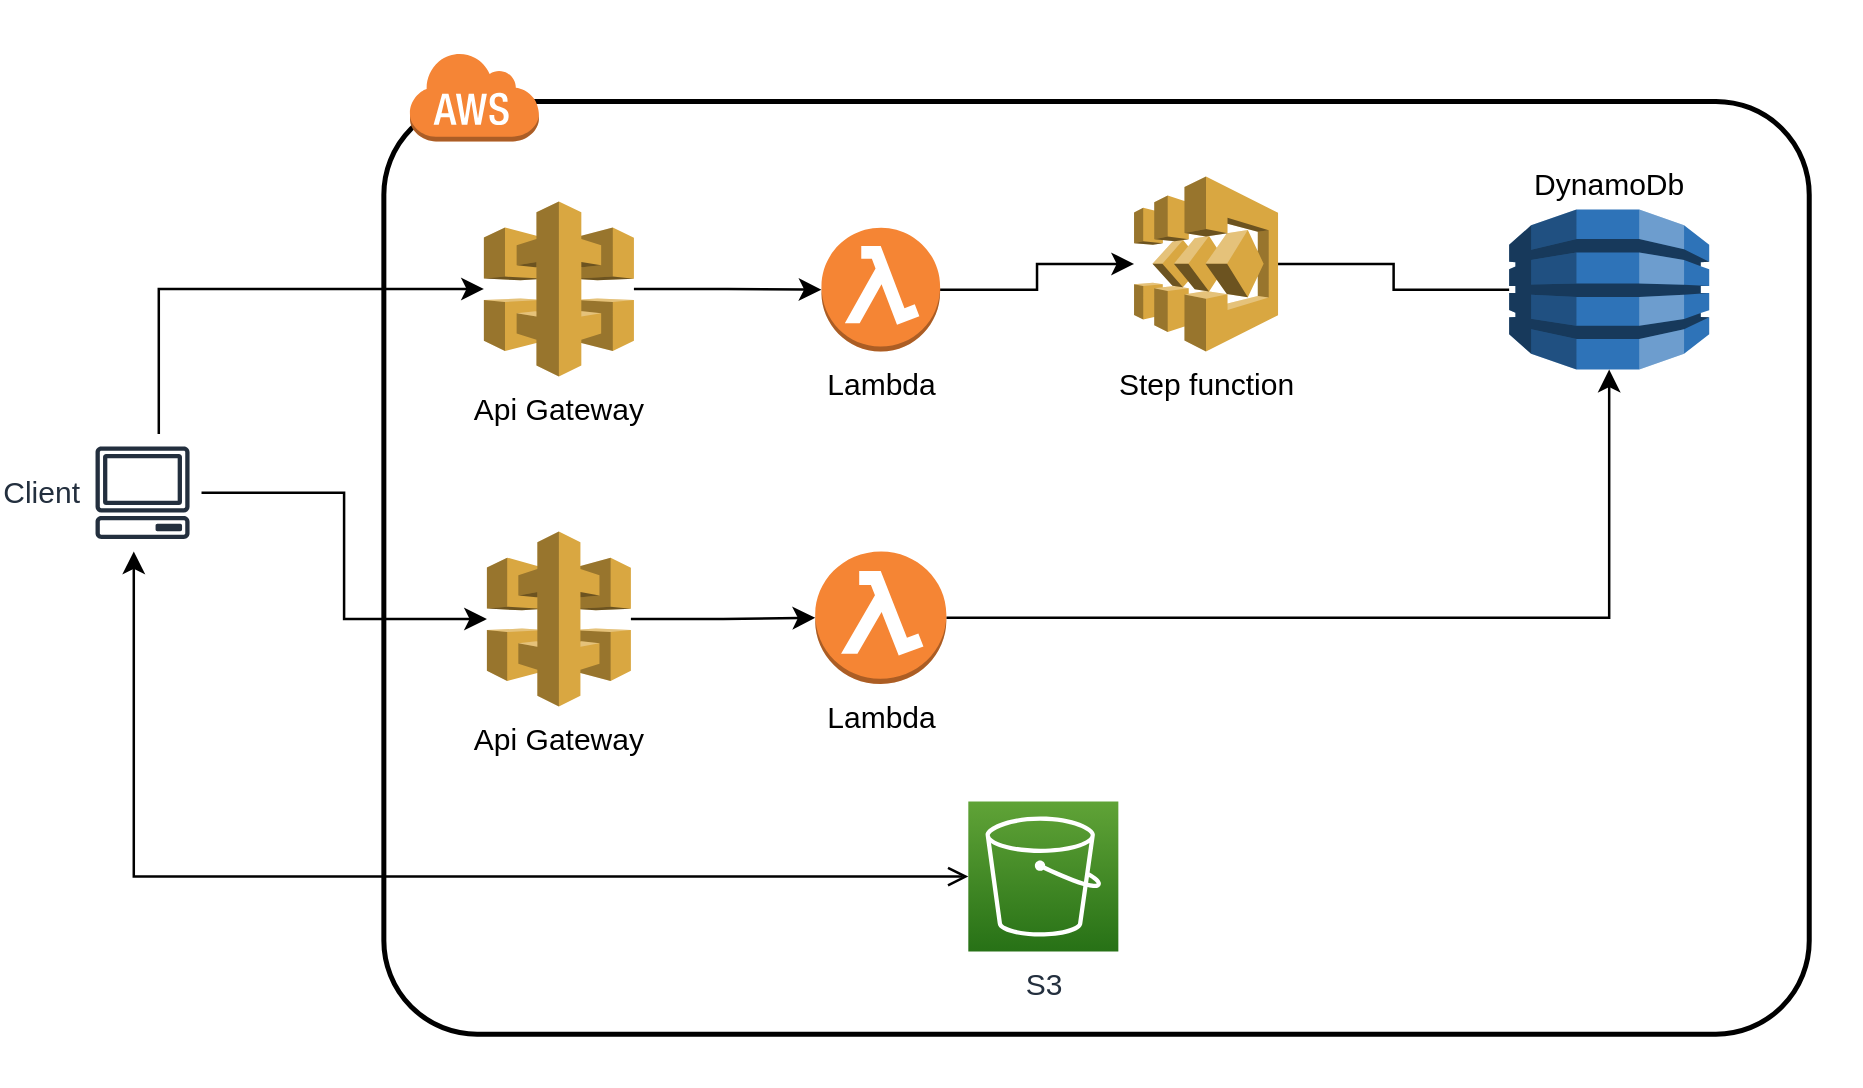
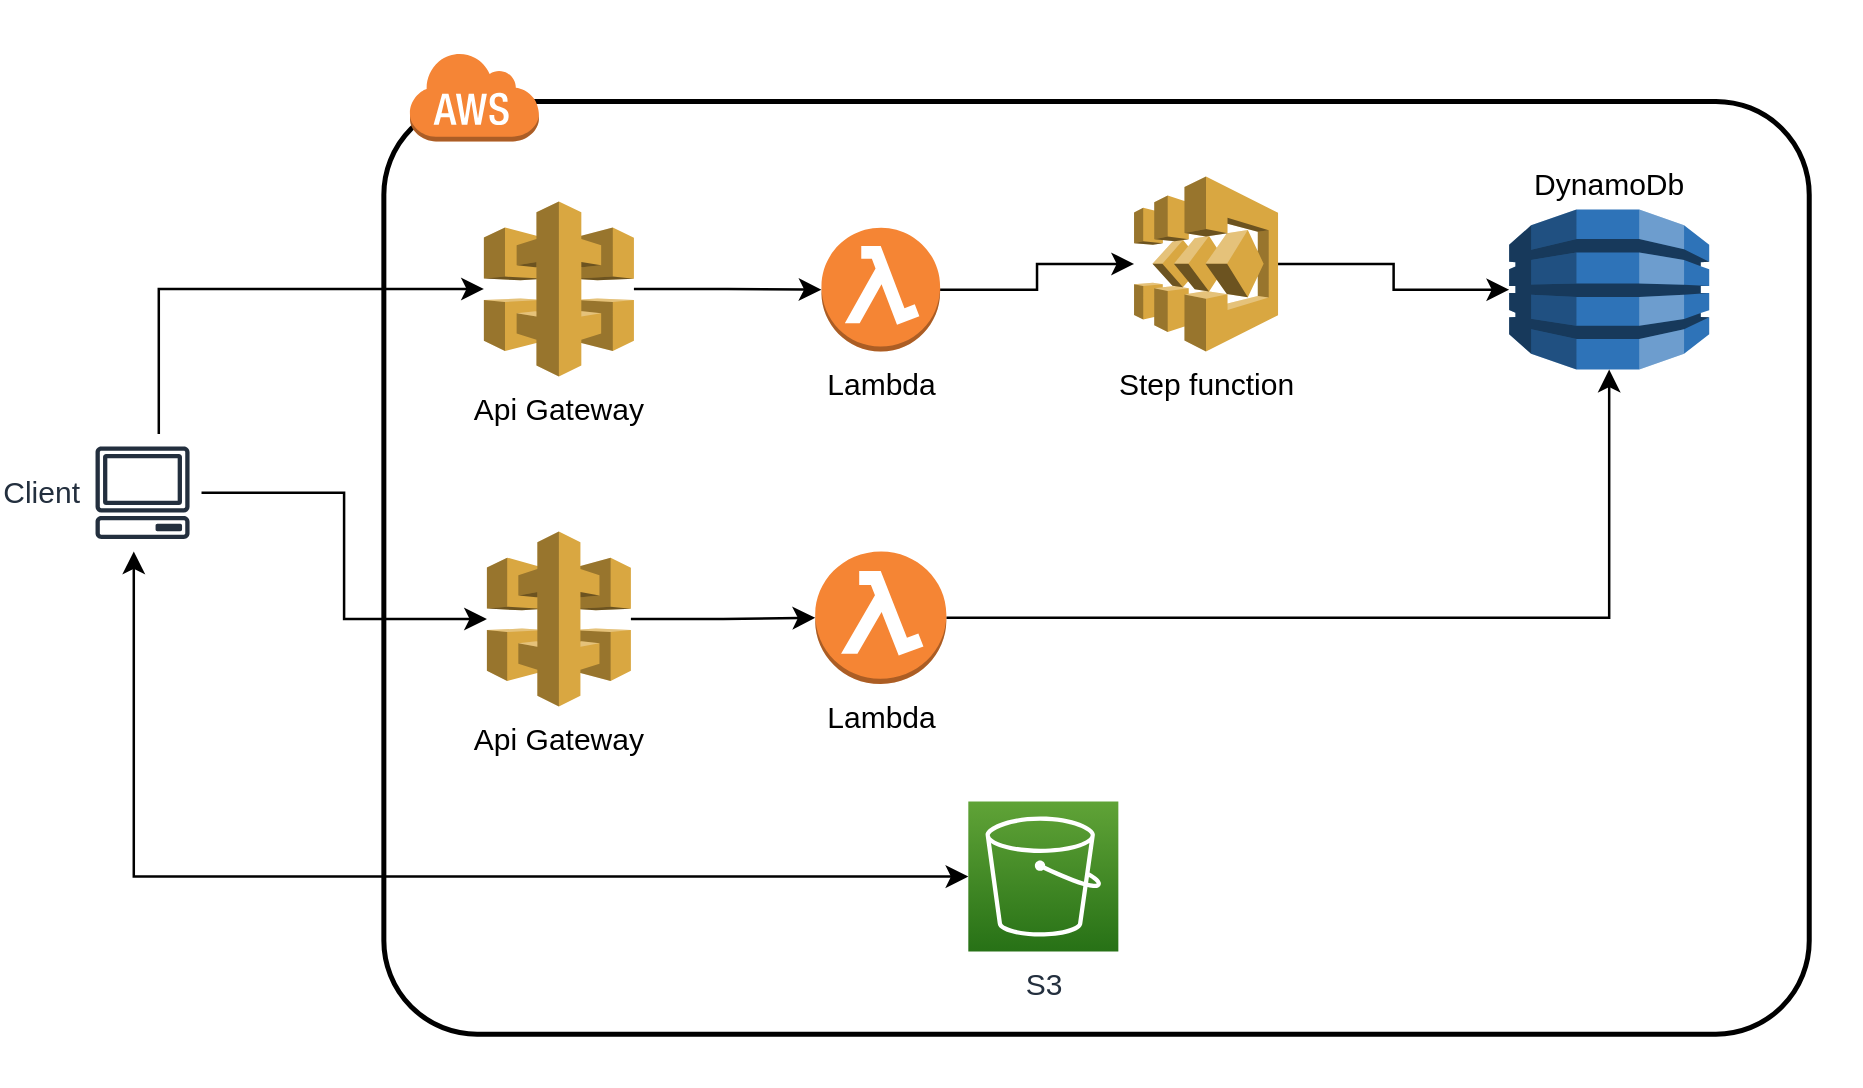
- <mxCell id="3" style="edgeStyle=orthogonalEdgeStyle;rounded=0;orthogonalLoop=1;jettySize=auto;html=1;endArrow=none;" edge="1" parent="1" source="4" target="6"><mxGeometry relative="1" as="geometry" /></mxCell>
+ <mxCell id="3" style="edgeStyle=orthogonalEdgeStyle;rounded=0;orthogonalLoop=1;jettySize=auto;html=1;" edge="1" parent="1" source="4" target="6"><mxGeometry relative="1" as="geometry" /></mxCell>
- <mxCell id="19" value="" style="endArrow=open;startArrow=classic;html=1;rounded=0;shadow=0;sketch=0;strokeColor=default;entryX=0;entryY=0.5;entryDx=0;entryDy=0;entryPerimeter=0;edgeStyle=orthogonalEdgeStyle;" edge="1" parent="1" source="9" target="18"><mxGeometry width="50" height="50" relative="1" as="geometry"><mxPoint x="90" y="230" as="sourcePoint" /><mxPoint x="110" y="330" as="targetPoint" /><Array as="points"><mxPoint x="40" y="350" /></Array></mxGeometry></mxCell>
+ <mxCell id="19" value="" style="endArrow=classic;startArrow=classic;html=1;rounded=0;shadow=0;sketch=0;strokeColor=default;entryX=0;entryY=0.5;entryDx=0;entryDy=0;entryPerimeter=0;edgeStyle=orthogonalEdgeStyle;" edge="1" parent="1" source="9" target="18"><mxGeometry width="50" height="50" relative="1" as="geometry"><mxPoint x="90" y="230" as="sourcePoint" /><mxPoint x="110" y="330" as="targetPoint" /><Array as="points"><mxPoint x="40" y="350" /></Array></mxGeometry></mxCell>
